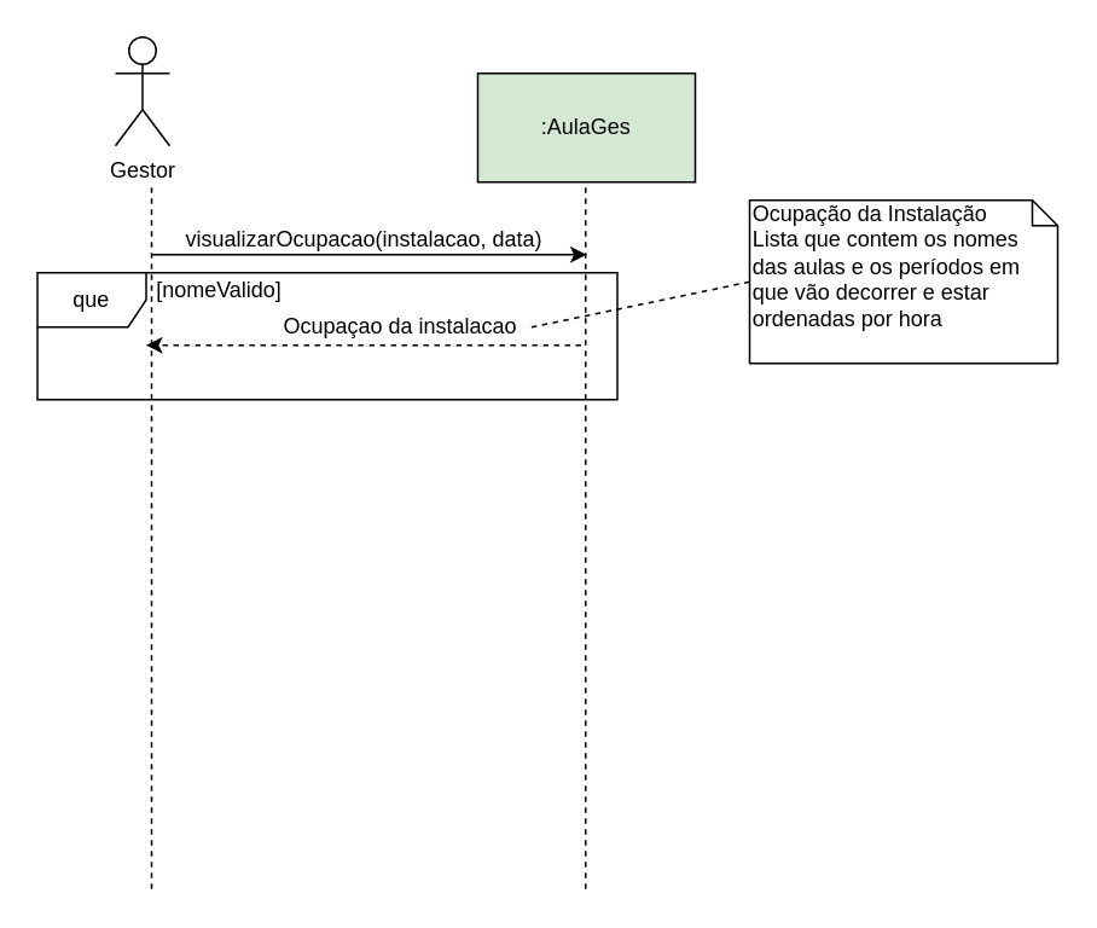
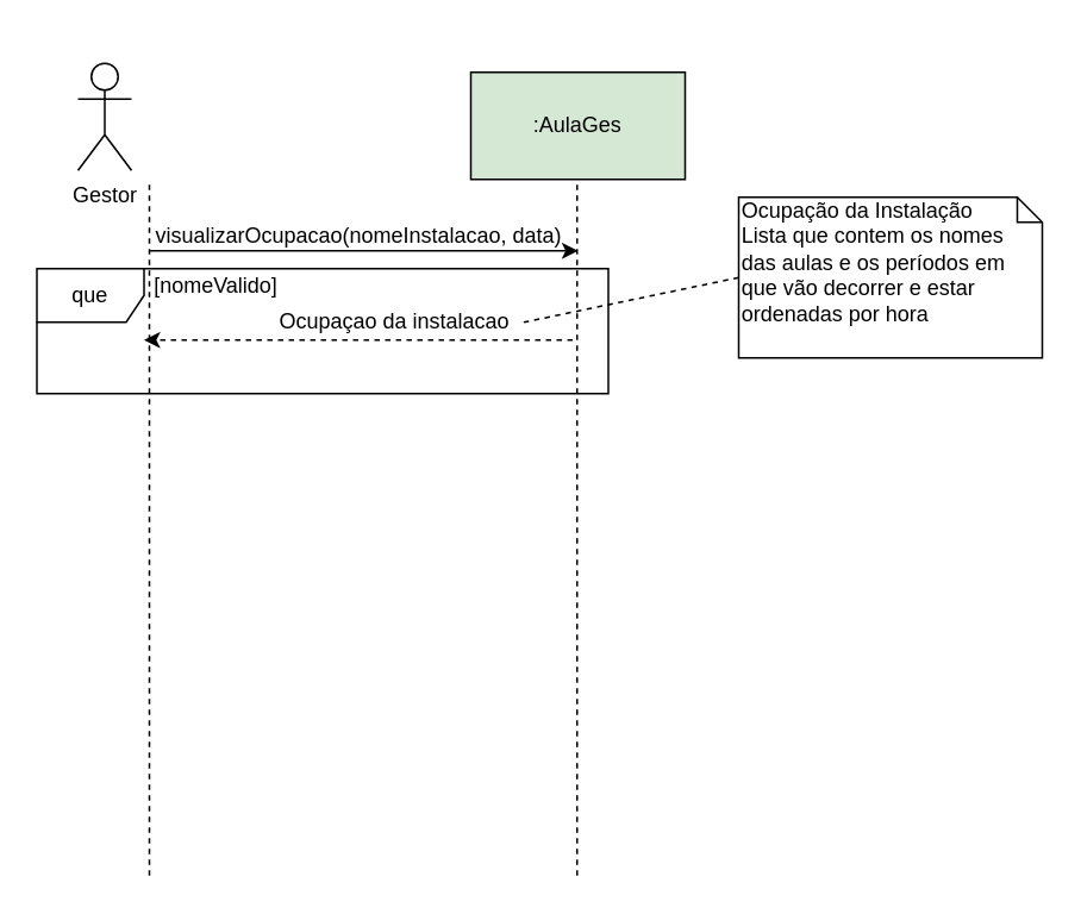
- <mxCell id="2" value="Gestor&lt;br&gt;" style="shape=umlActor;verticalLabelPosition=bottom;labelBackgroundColor=#ffffff;verticalAlign=top;html=1;outlineConnect=0;" vertex="1" parent="1"><mxGeometry x="63" y="20" width="30" height="60" as="geometry" /></mxCell>
+ <mxCell id="2" value="Gestor&lt;br&gt;" style="shape=umlActor;verticalLabelPosition=bottom;labelBackgroundColor=#ffffff;verticalAlign=top;html=1;outlineConnect=0;" vertex="1" parent="1"><mxGeometry x="43" y="35" width="30" height="60" as="geometry" /></mxCell>
- <mxCell id="7" value="visualizarOcupacao(instalacao, data)" style="text;html=1;align=center;verticalAlign=middle;resizable=0;points=[];autosize=1;" vertex="1" parent="1"><mxGeometry x="80" y="122" width="240" height="20" as="geometry" /></mxCell>
+ <mxCell id="7" value="visualizarOcupacao(nomeInstalacao, data)" style="text;html=1;align=center;verticalAlign=middle;resizable=0;points=[];autosize=1;" vertex="1" parent="1"><mxGeometry x="80" y="122" width="240" height="20" as="geometry" /></mxCell>
